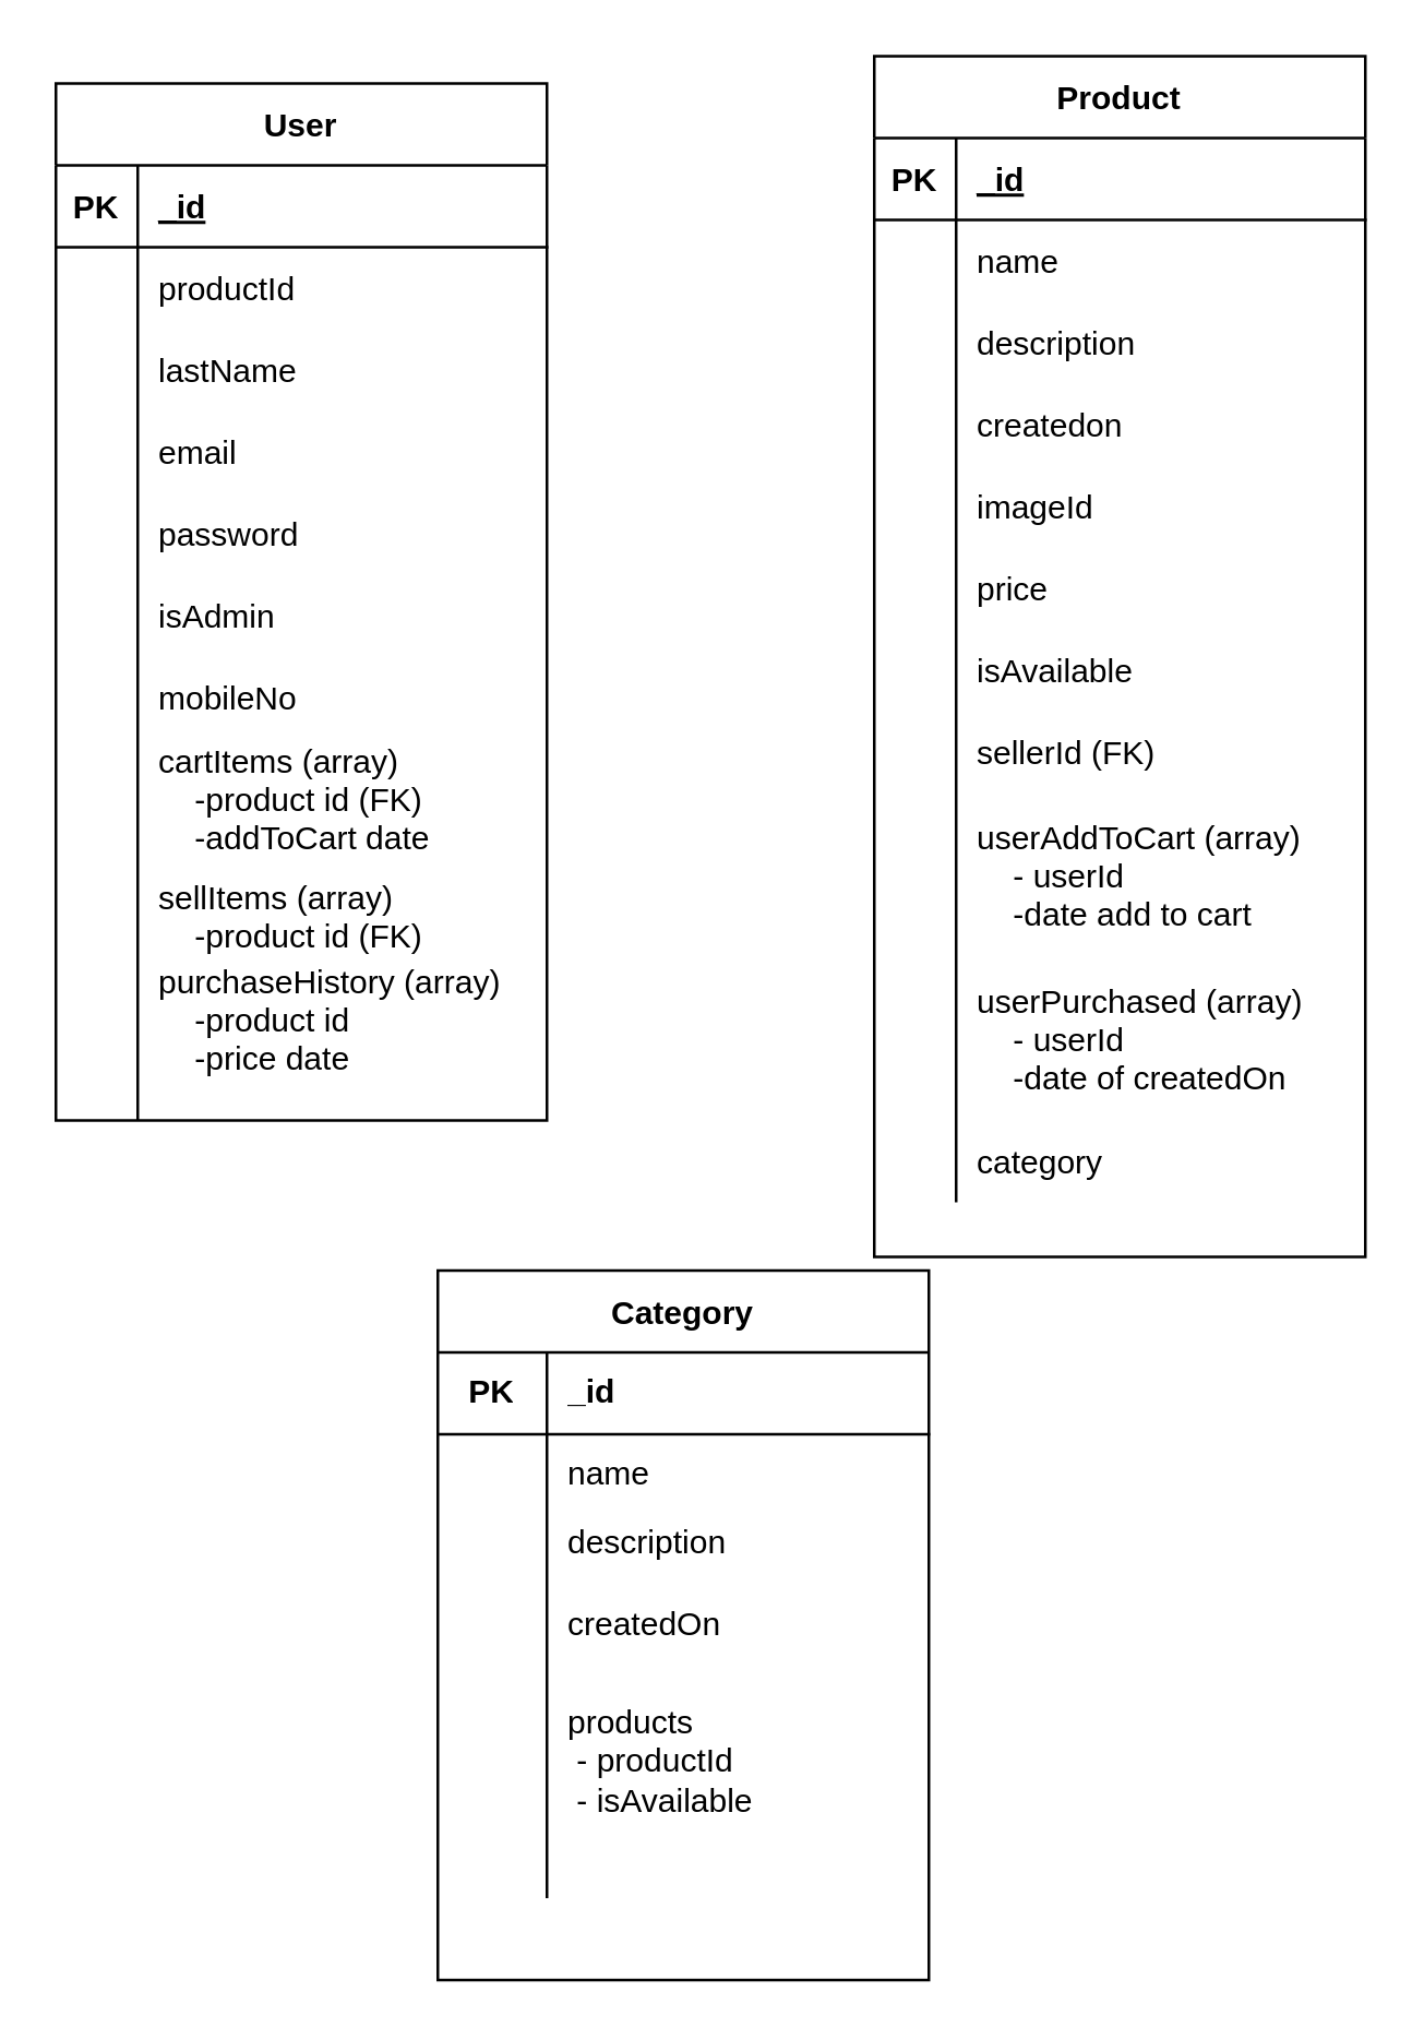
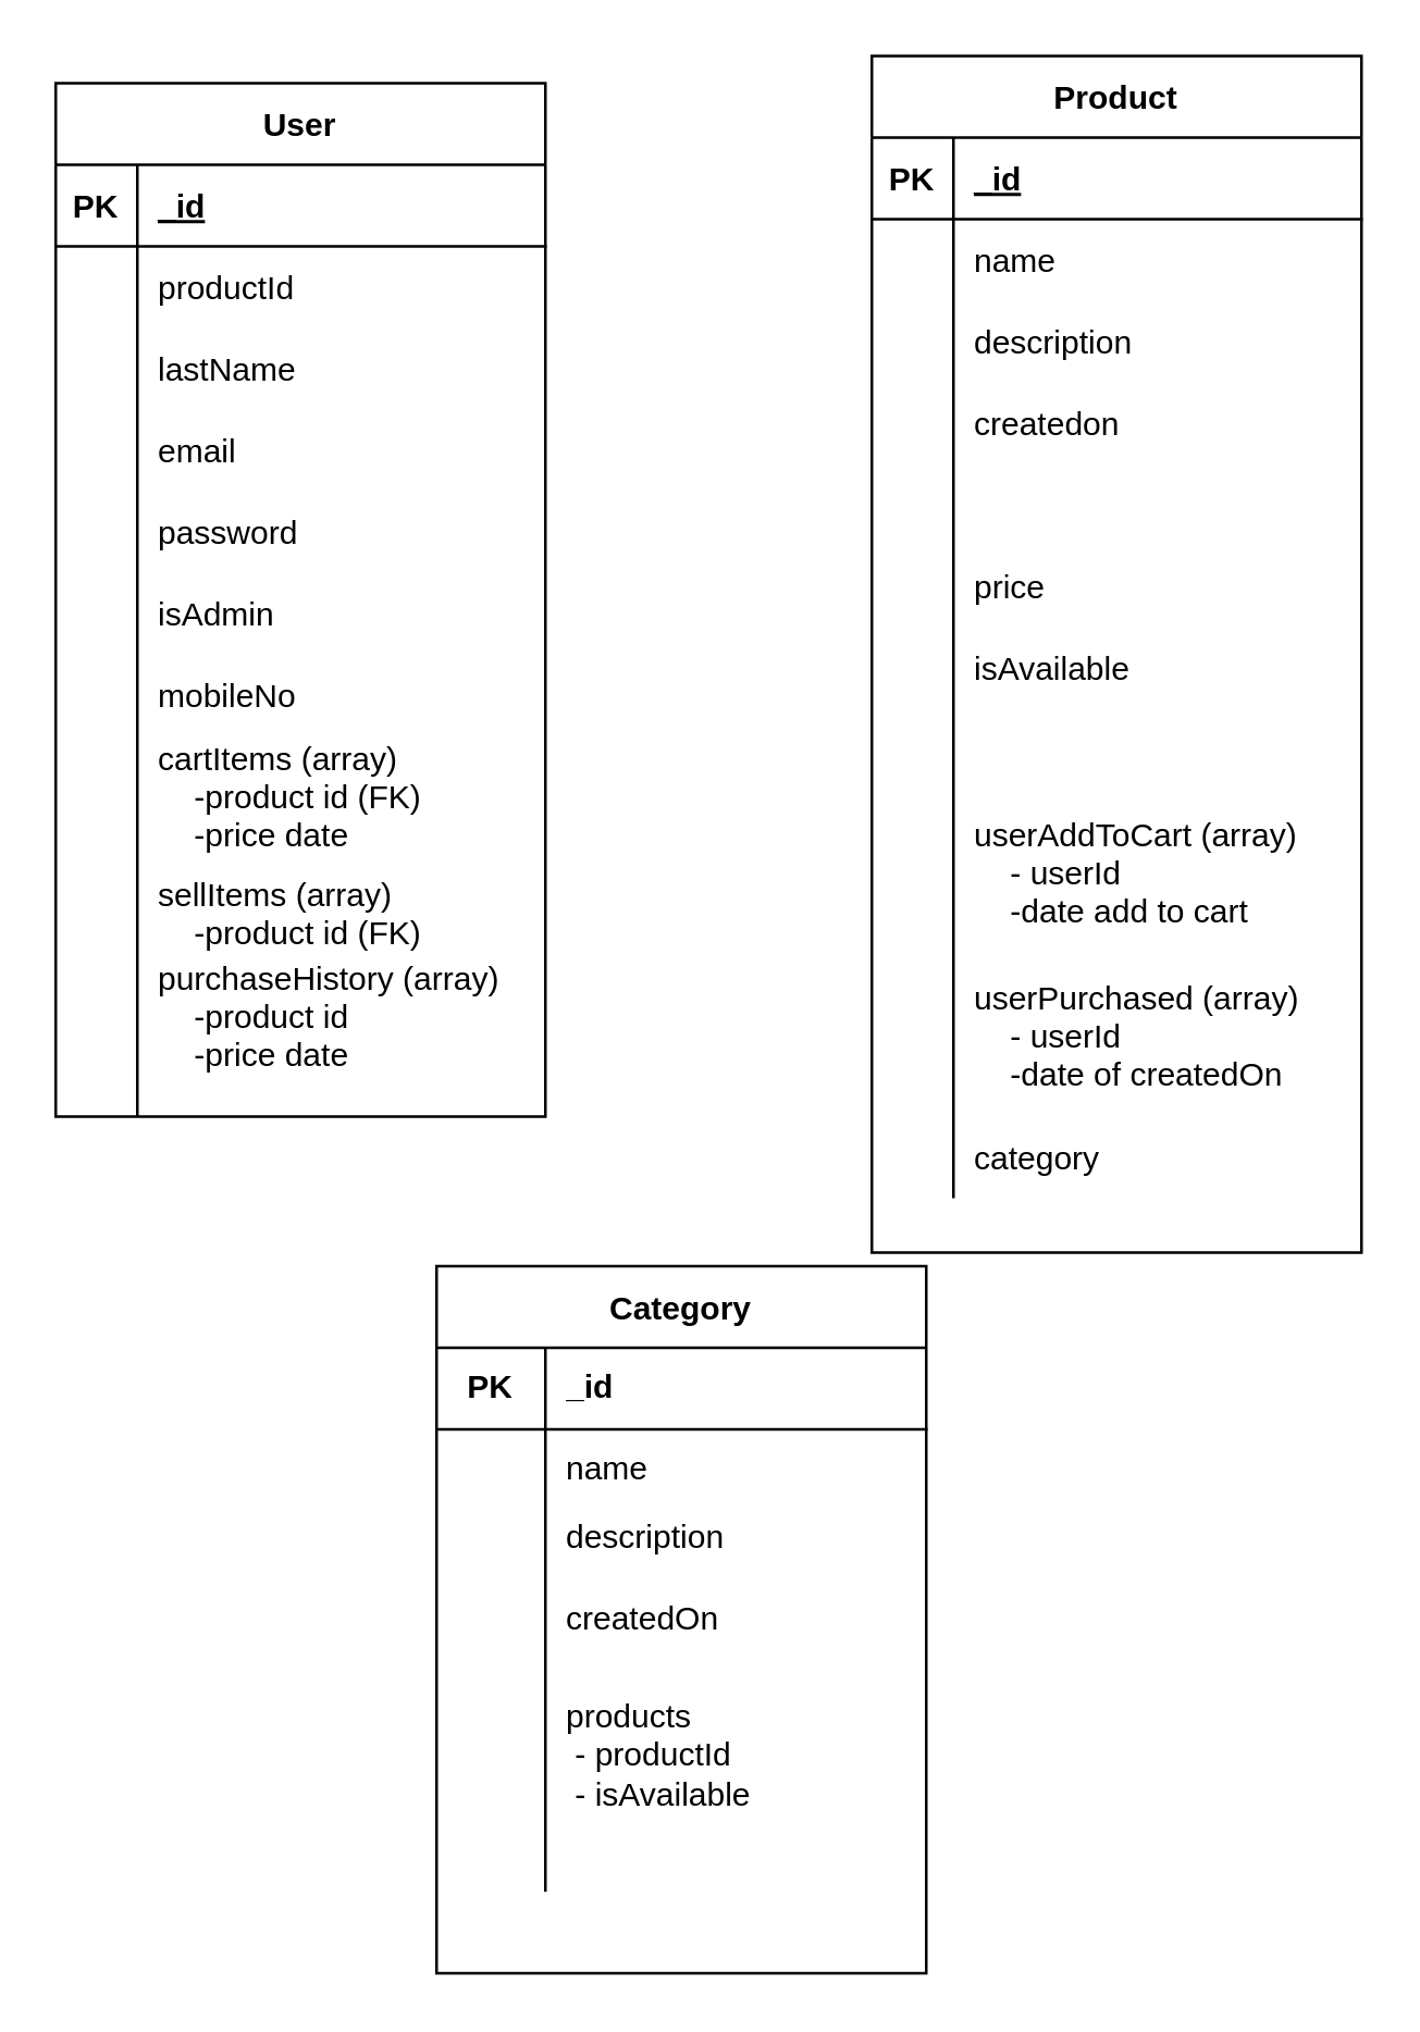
- <mxCell id="48" value="imageId" style="shape=partialRectangle;connectable=0;fillColor=none;top=0;left=0;bottom=0;right=0;align=left;spacingLeft=6;overflow=hidden;" parent="46" vertex="1"><mxGeometry x="30" width="150" height="30" as="geometry"><mxRectangle width="150" height="30" as="alternateBounds" /></mxGeometry></mxCell>
- <mxCell id="57" value="sellerId (FK)" style="shape=partialRectangle;connectable=0;fillColor=none;top=0;left=0;bottom=0;right=0;align=left;spacingLeft=6;overflow=hidden;" parent="55" vertex="1"><mxGeometry x="30" width="150" height="30" as="geometry"><mxRectangle width="150" height="30" as="alternateBounds" /></mxGeometry></mxCell>
- <mxCell id="26" value="cartItems (array)&#10;    -product id (FK)&#10;    -addToCart date&#10;" style="shape=partialRectangle;connectable=0;fillColor=none;top=0;left=0;bottom=0;right=0;align=left;spacingLeft=6;overflow=hidden;" parent="24" vertex="1"><mxGeometry x="30" width="150" height="50" as="geometry"><mxRectangle width="150" height="50" as="alternateBounds" /></mxGeometry></mxCell>
+ <mxCell id="26" value="cartItems (array)&#10;    -product id (FK)&#10;    -price date&#10;" style="shape=partialRectangle;connectable=0;fillColor=none;top=0;left=0;bottom=0;right=0;align=left;spacingLeft=6;overflow=hidden;" parent="24" vertex="1"><mxGeometry x="30" width="150" height="50" as="geometry"><mxRectangle width="150" height="50" as="alternateBounds" /></mxGeometry></mxCell>
